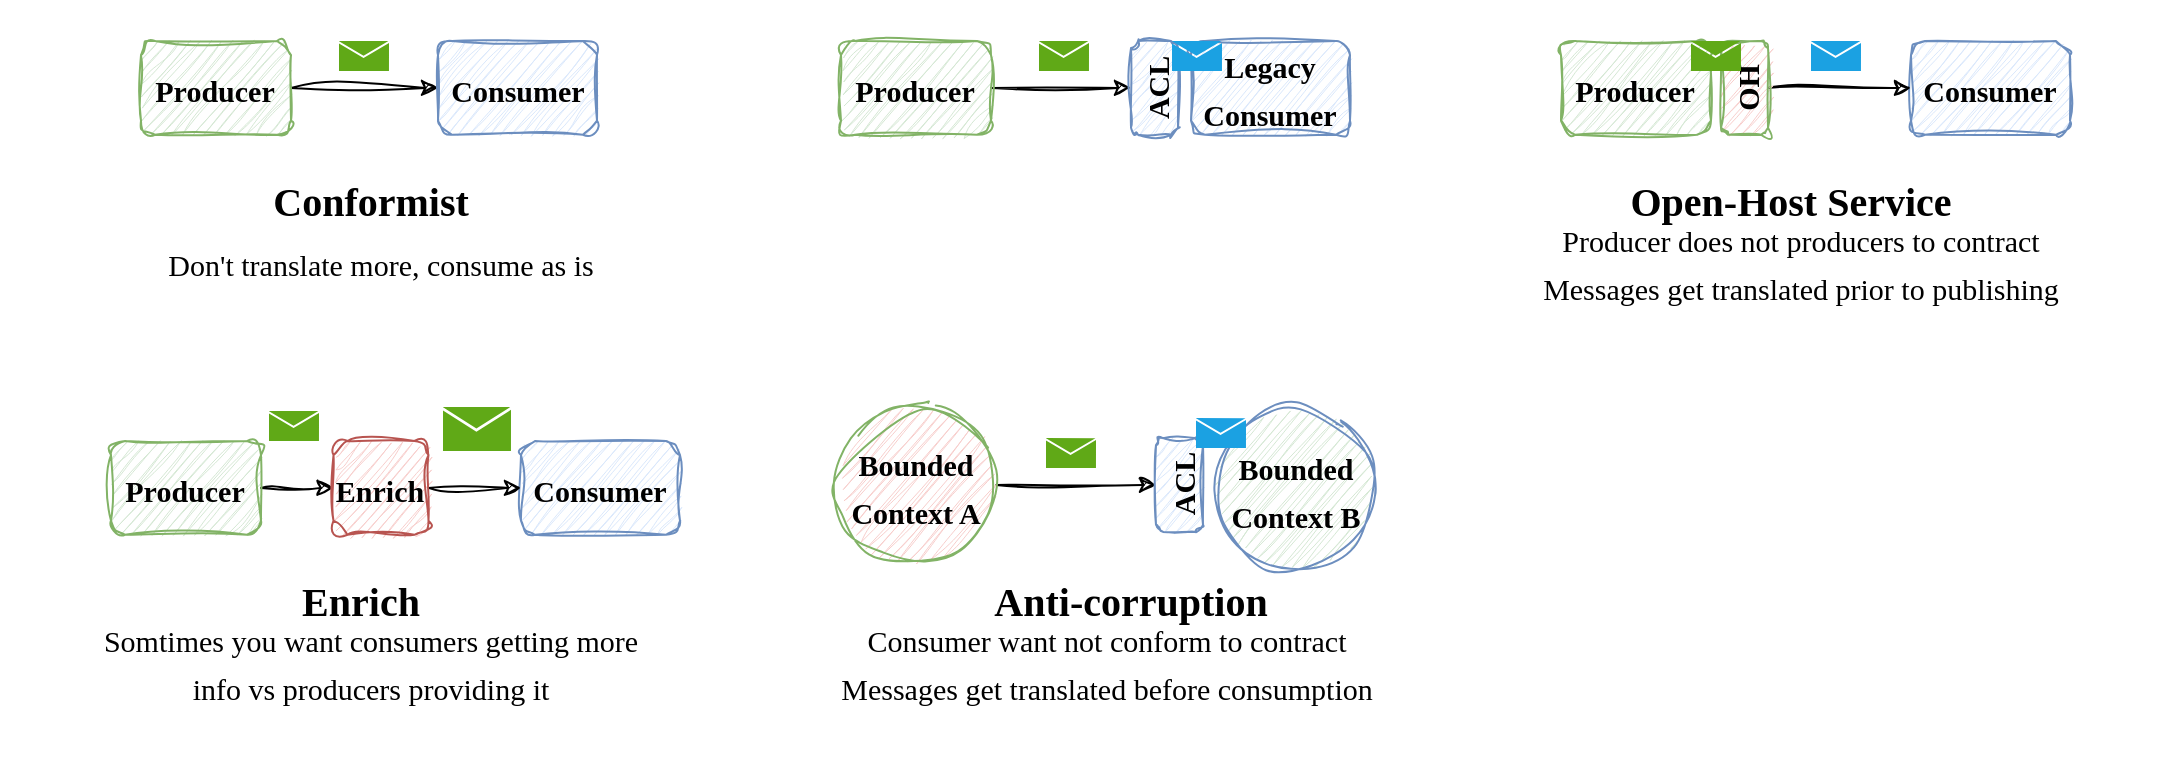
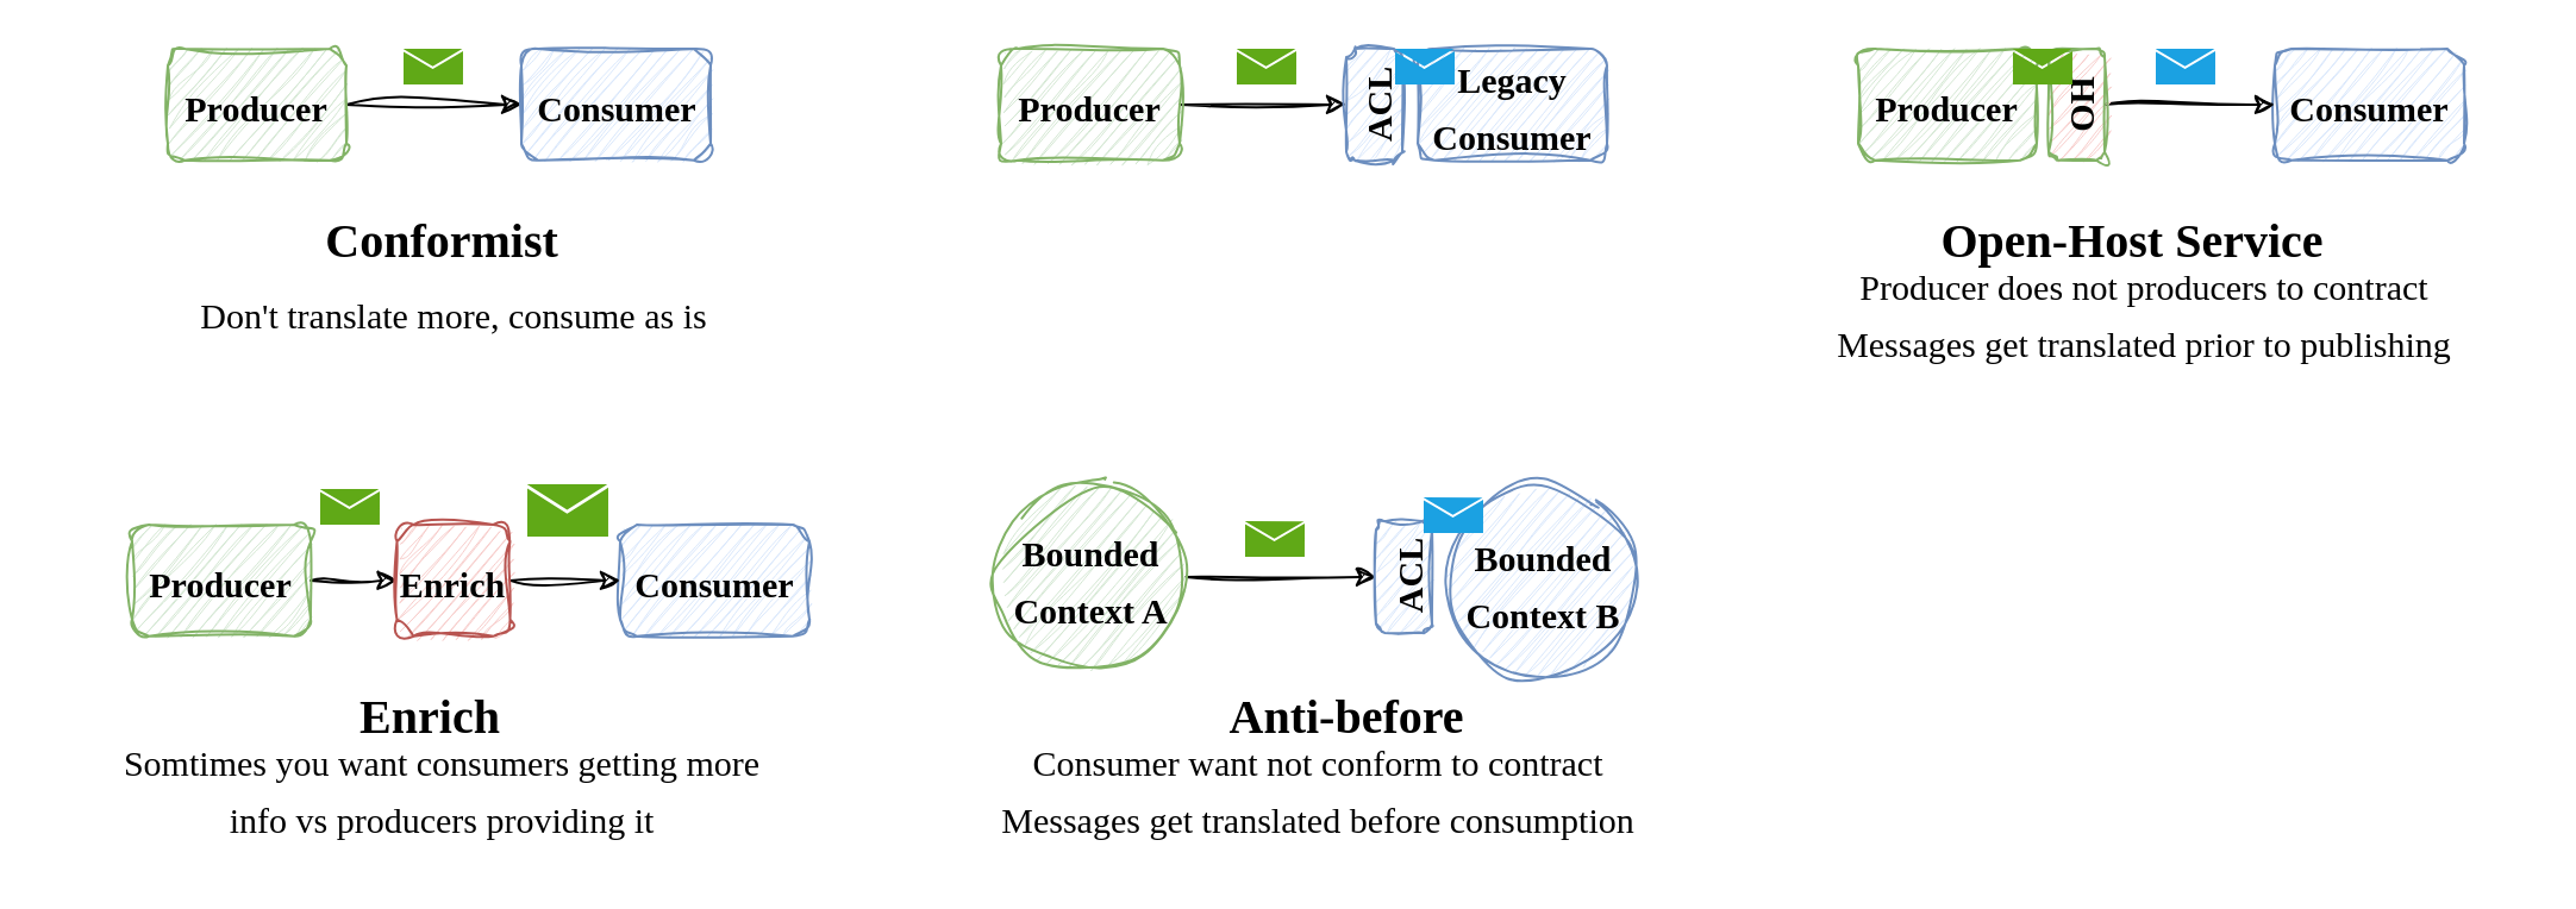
- <mxCell id="34" value="&lt;b&gt;&lt;font style=&quot;font-size: 15px;&quot;&gt;Bounded Context A&lt;/font&gt;&lt;/b&gt;" style="ellipse;whiteSpace=wrap;html=1;aspect=fixed;sketch=1;hachureGap=4;jiggle=2;curveFitting=1;fontFamily=Architects Daughter;fontSource=https%3A%2F%2Ffonts.googleapis.com%2Fcss%3Ffamily%3DArchitects%2BDaughter;fontSize=20;fillColor=#f8cecc;strokeColor=#82b366;" parent="1" vertex="1"><mxGeometry x="417.5" y="202" width="80" height="80" as="geometry" /></mxCell>
+ <mxCell id="34" value="&lt;b&gt;&lt;font style=&quot;font-size: 15px;&quot;&gt;Bounded Context A&lt;/font&gt;&lt;/b&gt;" style="ellipse;whiteSpace=wrap;html=1;aspect=fixed;sketch=1;hachureGap=4;jiggle=2;curveFitting=1;fontFamily=Architects Daughter;fontSource=https%3A%2F%2Ffonts.googleapis.com%2Fcss%3Ffamily%3DArchitects%2BDaughter;fontSize=20;fillColor=#d5e8d4;strokeColor=#82b366;" parent="1" vertex="1"><mxGeometry x="417.5" y="202" width="80" height="80" as="geometry" /></mxCell>
- <mxCell id="35" value="&lt;b&gt;&lt;font style=&quot;font-size: 15px;&quot;&gt;Bounded Context B&lt;/font&gt;&lt;/b&gt;" style="ellipse;whiteSpace=wrap;html=1;aspect=fixed;sketch=1;hachureGap=4;jiggle=2;curveFitting=1;fontFamily=Architects Daughter;fontSource=https%3A%2F%2Ffonts.googleapis.com%2Fcss%3Ffamily%3DArchitects%2BDaughter;fontSize=20;fillColor=#d5e8d4;strokeColor=#6c8ebf;" parent="1" vertex="1"><mxGeometry x="607.5" y="203.56" width="80" height="80" as="geometry" /></mxCell>
+ <mxCell id="35" value="&lt;b&gt;&lt;font style=&quot;font-size: 15px;&quot;&gt;Bounded Context B&lt;/font&gt;&lt;/b&gt;" style="ellipse;whiteSpace=wrap;html=1;aspect=fixed;sketch=1;hachureGap=4;jiggle=2;curveFitting=1;fontFamily=Architects Daughter;fontSource=https%3A%2F%2Ffonts.googleapis.com%2Fcss%3Ffamily%3DArchitects%2BDaughter;fontSize=20;fillColor=#dae8fc;strokeColor=#6c8ebf;" parent="1" vertex="1"><mxGeometry x="607.5" y="203.56" width="80" height="80" as="geometry" /></mxCell>
- <mxCell id="12" value="Anti-corruption" style="text;html=1;align=center;verticalAlign=middle;resizable=0;points=[];autosize=1;strokeColor=none;fillColor=none;fontSize=20;fontFamily=Architects Daughter;fontStyle=1" parent="1" vertex="1"><mxGeometry x="485" y="280" width="160" height="40" as="geometry" /></mxCell>
+ <mxCell id="12" value="Anti-before" style="text;html=1;align=center;verticalAlign=middle;resizable=0;points=[];autosize=1;strokeColor=none;fillColor=none;fontSize=20;fontFamily=Architects Daughter;fontStyle=1" parent="1" vertex="1"><mxGeometry x="485" y="280" width="160" height="40" as="geometry" /></mxCell>
